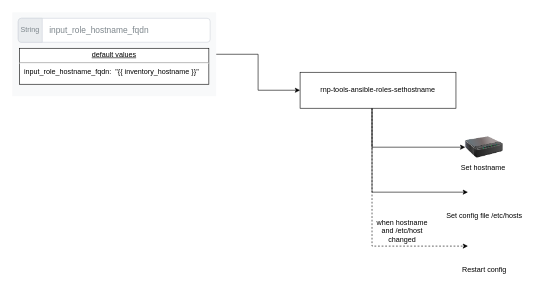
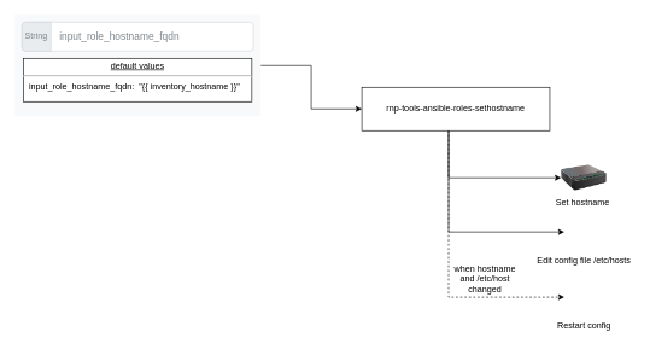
- <mxCell id="12" value="Set config file /etc/hosts" style="text;html=1;align=center;verticalAlign=middle;resizable=0;points=[];autosize=1;strokeColor=none;" parent="1" vertex="1"><mxGeometry x="737" y="350" width="140" height="20" as="geometry" /></mxCell>
+ <mxCell id="12" value="Edit config file /etc/hosts" style="text;html=1;align=center;verticalAlign=middle;resizable=0;points=[];autosize=1;strokeColor=none;" parent="1" vertex="1"><mxGeometry x="737" y="350" width="140" height="20" as="geometry" /></mxCell>
